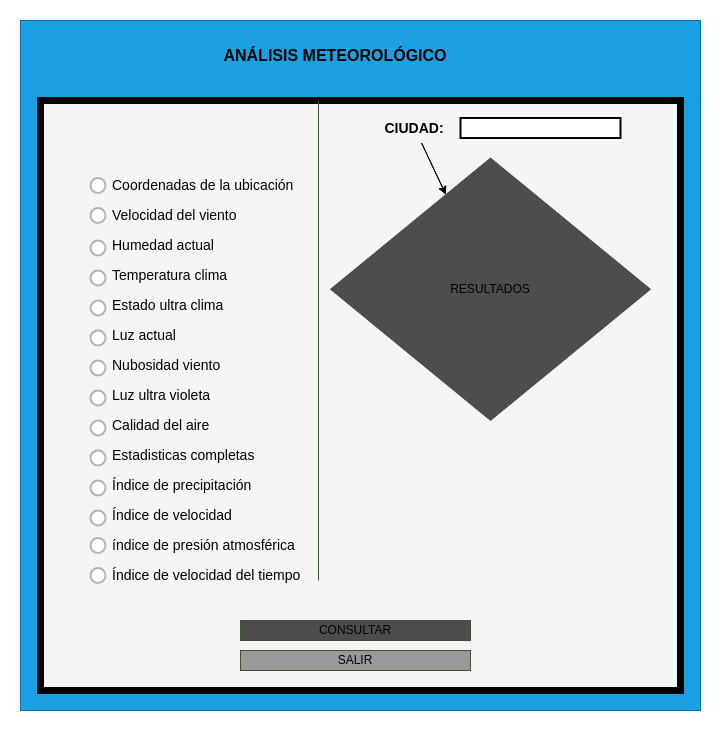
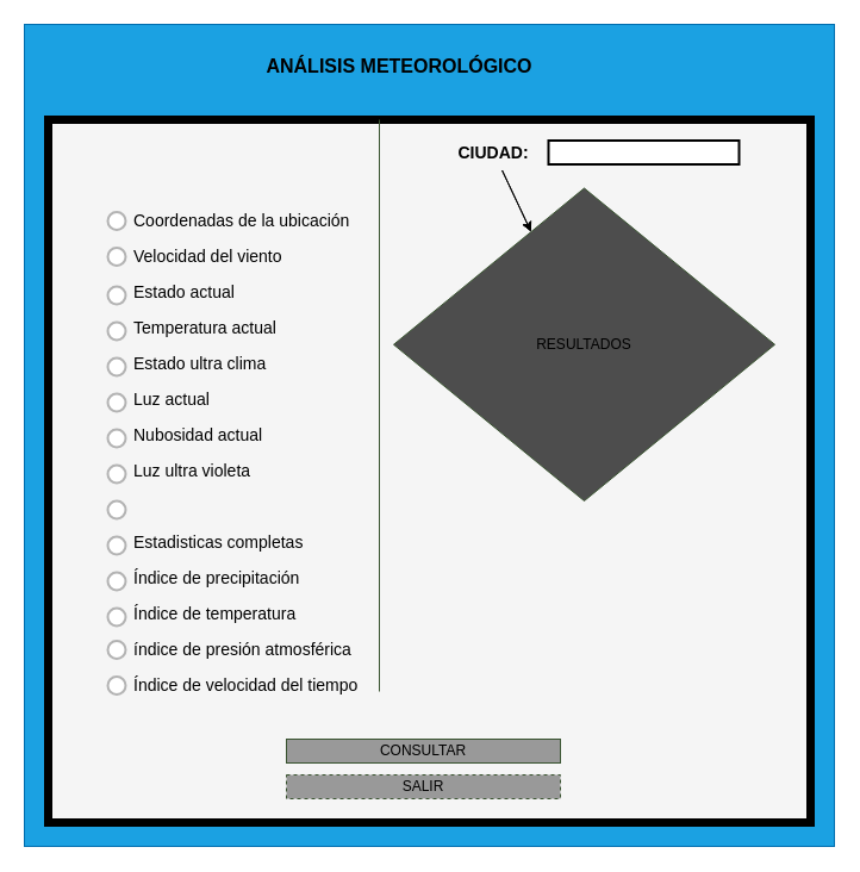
- <mxCell id="15" value="Humedad actual" style="text;html=1;strokeColor=none;fillColor=none;align=left;verticalAlign=middle;whiteSpace=wrap;rounded=0;fontSize=14;fontColor=#000000;" vertex="1" parent="1"><mxGeometry x="110" y="230" width="200" height="30" as="geometry" /></mxCell>
+ <mxCell id="15" value="Estado actual" style="text;html=1;strokeColor=none;fillColor=none;align=left;verticalAlign=middle;whiteSpace=wrap;rounded=0;fontSize=14;fontColor=#000000;" vertex="1" parent="1"><mxGeometry x="110" y="230" width="200" height="30" as="geometry" /></mxCell>
- <mxCell id="16" value="Temperatura clima" style="text;html=1;strokeColor=none;fillColor=none;align=left;verticalAlign=middle;whiteSpace=wrap;rounded=0;fontSize=14;fontColor=#000000;" vertex="1" parent="1"><mxGeometry x="110" y="260" width="200" height="30" as="geometry" /></mxCell>
+ <mxCell id="16" value="Temperatura actual" style="text;html=1;strokeColor=none;fillColor=none;align=left;verticalAlign=middle;whiteSpace=wrap;rounded=0;fontSize=14;fontColor=#000000;" vertex="1" parent="1"><mxGeometry x="110" y="260" width="200" height="30" as="geometry" /></mxCell>
- <mxCell id="19" value="Nubosidad viento" style="text;html=1;strokeColor=none;fillColor=none;align=left;verticalAlign=middle;whiteSpace=wrap;rounded=0;fontSize=14;fontColor=#000000;" vertex="1" parent="1"><mxGeometry x="110" y="350" width="200" height="30" as="geometry" /></mxCell>
+ <mxCell id="19" value="Nubosidad actual" style="text;html=1;strokeColor=none;fillColor=none;align=left;verticalAlign=middle;whiteSpace=wrap;rounded=0;fontSize=14;fontColor=#000000;" vertex="1" parent="1"><mxGeometry x="110" y="350" width="200" height="30" as="geometry" /></mxCell>
- <mxCell id="21" value="Calidad del aire" style="text;html=1;strokeColor=none;fillColor=none;align=left;verticalAlign=middle;whiteSpace=wrap;rounded=0;fontSize=14;fontColor=#000000;" vertex="1" parent="1"><mxGeometry x="110" y="410" width="200" height="30" as="geometry" /></mxCell>
- <mxCell id="24" value="Índice de velocidad" style="text;html=1;strokeColor=none;fillColor=none;align=left;verticalAlign=middle;whiteSpace=wrap;rounded=0;fontSize=14;fontColor=#000000;" vertex="1" parent="1"><mxGeometry x="110" y="500" width="200" height="30" as="geometry" /></mxCell>
+ <mxCell id="24" value="Índice de temperatura" style="text;html=1;strokeColor=none;fillColor=none;align=left;verticalAlign=middle;whiteSpace=wrap;rounded=0;fontSize=14;fontColor=#000000;" vertex="1" parent="1"><mxGeometry x="110" y="500" width="200" height="30" as="geometry" /></mxCell>
- <mxCell id="7" value="CONSULTAR" style="rounded=0;whiteSpace=wrap;html=1;fillColor=#4d4d4d;fontColor=#000000;strokeColor=#3A5431;fontStyle=0;" parent="1" vertex="1"><mxGeometry x="240" y="620" width="230" height="20" as="geometry" /></mxCell>
+ <mxCell id="7" value="CONSULTAR" style="rounded=0;whiteSpace=wrap;html=1;fillColor=#999999;fontColor=#000000;strokeColor=#3A5431;fontStyle=0" parent="1" vertex="1"><mxGeometry x="240" y="620" width="230" height="20" as="geometry" /></mxCell>
- <mxCell id="8" value="SALIR" style="rounded=0;whiteSpace=wrap;html=1;fillColor=#999999;fontColor=#000000;strokeColor=#3A5431;fontStyle=0" parent="1" vertex="1"><mxGeometry x="240" y="650" width="230" height="20" as="geometry" /></mxCell>
+ <mxCell id="8" value="SALIR" style="rounded=0;whiteSpace=wrap;html=1;fillColor=#999999;fontColor=#000000;strokeColor=#3A5431;fontStyle=0;dashed=1;" parent="1" vertex="1"><mxGeometry x="240" y="650" width="230" height="20" as="geometry" /></mxCell>
